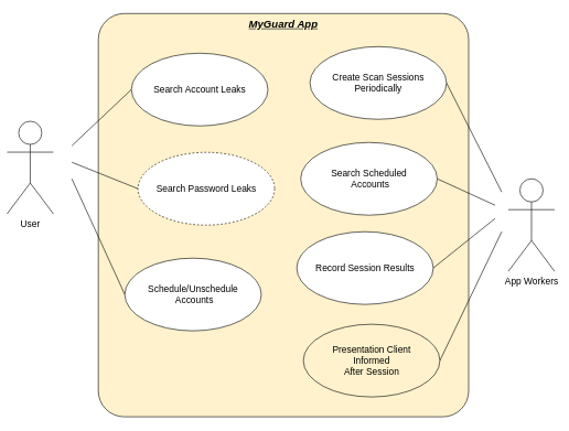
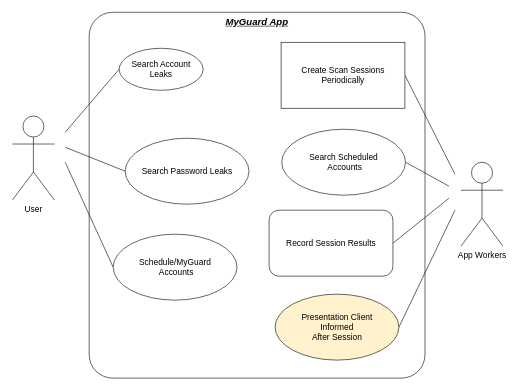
- <mxCell id="12" value="Create Scan Sessions Periodically" style="ellipse;whiteSpace=wrap;html=1;fontSize=14;" parent="1" vertex="1"><mxGeometry x="468" y="70" width="206.5" height="110" as="geometry" /></mxCell>
+ <mxCell id="12" value="Create Scan Sessions Periodically" style="whiteSpace=wrap;html=1;fontSize=14;rounded=0;" parent="1" vertex="1"><mxGeometry x="468" y="70" width="206.5" height="110" as="geometry" /></mxCell>
- <mxCell id="5" value="Search Account Leaks" style="ellipse;whiteSpace=wrap;html=1;fontSize=14;" parent="1" vertex="1"><mxGeometry x="198" y="80" width="206.5" height="110" as="geometry" /></mxCell>
+ <mxCell id="5" value="Search Account Leaks" style="ellipse;whiteSpace=wrap;html=1;fontSize=14;" parent="1" vertex="1"><mxGeometry x="198" y="80" width="140" height="70" as="geometry" /></mxCell>
- <mxCell id="3" value="User" style="shape=umlActor;verticalLabelPosition=bottom;verticalAlign=top;html=1;fontSize=14;" parent="1" vertex="1"><mxGeometry x="10" y="183" width="70" height="140" as="geometry" /></mxCell>
+ <mxCell id="3" value="User" style="shape=umlActor;verticalLabelPosition=bottom;verticalAlign=top;html=1;fontSize=14;" parent="1" vertex="1"><mxGeometry x="20" y="193" width="70" height="140" as="geometry" /></mxCell>
- <mxCell id="14" value="Search Scheduled&lt;br&gt;&amp;nbsp;Accounts" style="ellipse;whiteSpace=wrap;html=1;fontSize=14;" parent="1" vertex="1"><mxGeometry x="454" y="215" width="206.5" height="110" as="geometry" /></mxCell>
+ <mxCell id="14" value="Search Scheduled&lt;br&gt;&amp;nbsp;Accounts" style="ellipse;whiteSpace=wrap;html=1;fontSize=14;" parent="1" vertex="1"><mxGeometry x="469" y="215" width="206.5" height="110" as="geometry" /></mxCell>
- <mxCell id="8" value="Search Password Leaks" style="ellipse;whiteSpace=wrap;html=1;fontSize=14;dashed=1;" parent="1" vertex="1"><mxGeometry x="208" y="230" width="206.5" height="110" as="geometry" /></mxCell>
+ <mxCell id="8" value="Search Password Leaks" style="ellipse;whiteSpace=wrap;html=1;fontSize=14;" parent="1" vertex="1"><mxGeometry x="208" y="230" width="206.5" height="110" as="geometry" /></mxCell>
- <mxCell id="2" value="MyGuard App" style="rounded=1;whiteSpace=wrap;html=1;arcSize=7;verticalAlign=top;fontSize=16;fontStyle=7;horizontal=1;spacing=2;spacingTop=0;spacingBottom=0;fillColor=#fff2cc;" parent="1" vertex="1"><mxGeometry x="148" y="20" width="560" height="610" as="geometry" /></mxCell>
+ <mxCell id="2" value="MyGuard App" style="rounded=1;whiteSpace=wrap;html=1;arcSize=7;verticalAlign=top;fontSize=16;fontStyle=7;horizontal=1;spacing=2;spacingTop=0;spacingBottom=0;" parent="1" vertex="1"><mxGeometry x="148" y="20" width="560" height="610" as="geometry" /></mxCell>
- <mxCell id="16" value="Record Session Results" style="ellipse;whiteSpace=wrap;html=1;fontSize=14;" parent="1" vertex="1"><mxGeometry x="448" y="350" width="206.5" height="110" as="geometry" /></mxCell>
+ <mxCell id="16" value="Record Session Results" style="whiteSpace=wrap;html=1;fontSize=14;rounded=1;" parent="1" vertex="1"><mxGeometry x="448" y="350" width="206.5" height="110" as="geometry" /></mxCell>
- <mxCell id="10" value="Schedule/Unschedule&lt;br&gt;&amp;nbsp;Accounts" style="ellipse;html=1;fontSize=14;whiteSpace=wrap;" parent="1" vertex="1"><mxGeometry x="188" y="390" width="206.5" height="110" as="geometry" /></mxCell>
+ <mxCell id="10" value="Schedule/MyGuard&lt;br&gt;&amp;nbsp;Accounts" style="ellipse;html=1;fontSize=14;whiteSpace=wrap;" parent="1" vertex="1"><mxGeometry x="188" y="390" width="206.5" height="110" as="geometry" /></mxCell>
